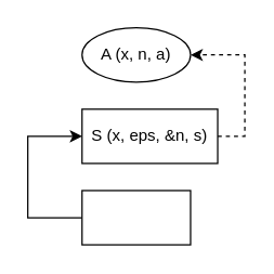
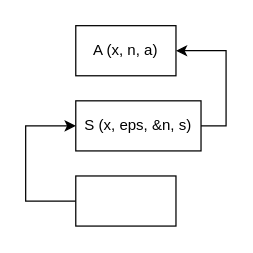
- <mxCell id="2" value="&lt;br&gt;&lt;div align=&quot;justify&quot;&gt;A (x, n, a)&lt;br&gt;&lt;br&gt;&lt;/div&gt;" style="ellipse;whiteSpace=wrap;html=1;" vertex="1" parent="1"><mxGeometry x="60" y="20" width="80" height="40" as="geometry" /></mxCell>
+ <mxCell id="2" value="&lt;br&gt;&lt;div align=&quot;justify&quot;&gt;A (x, n, a)&lt;br&gt;&lt;br&gt;&lt;/div&gt;" style="rounded=0;whiteSpace=wrap;html=1;" vertex="1" parent="1"><mxGeometry x="60" y="20" width="80" height="40" as="geometry" /></mxCell>
- <mxCell id="3" style="edgeStyle=orthogonalEdgeStyle;rounded=0;orthogonalLoop=1;jettySize=auto;html=1;entryX=1;entryY=0.5;entryDx=0;entryDy=0;dashed=1;" edge="1" parent="1" source="4" target="2"><mxGeometry relative="1" as="geometry"><mxPoint x="180" y="40" as="targetPoint" /><Array as="points"><mxPoint x="180" y="100" /><mxPoint x="180" y="40" /></Array></mxGeometry></mxCell>
+ <mxCell id="3" style="edgeStyle=orthogonalEdgeStyle;rounded=0;orthogonalLoop=1;jettySize=auto;html=1;entryX=1;entryY=0.5;entryDx=0;entryDy=0;" edge="1" parent="1" source="4" target="2"><mxGeometry relative="1" as="geometry"><mxPoint x="180" y="40" as="targetPoint" /><Array as="points"><mxPoint x="180" y="100" /><mxPoint x="180" y="40" /></Array></mxGeometry></mxCell>
